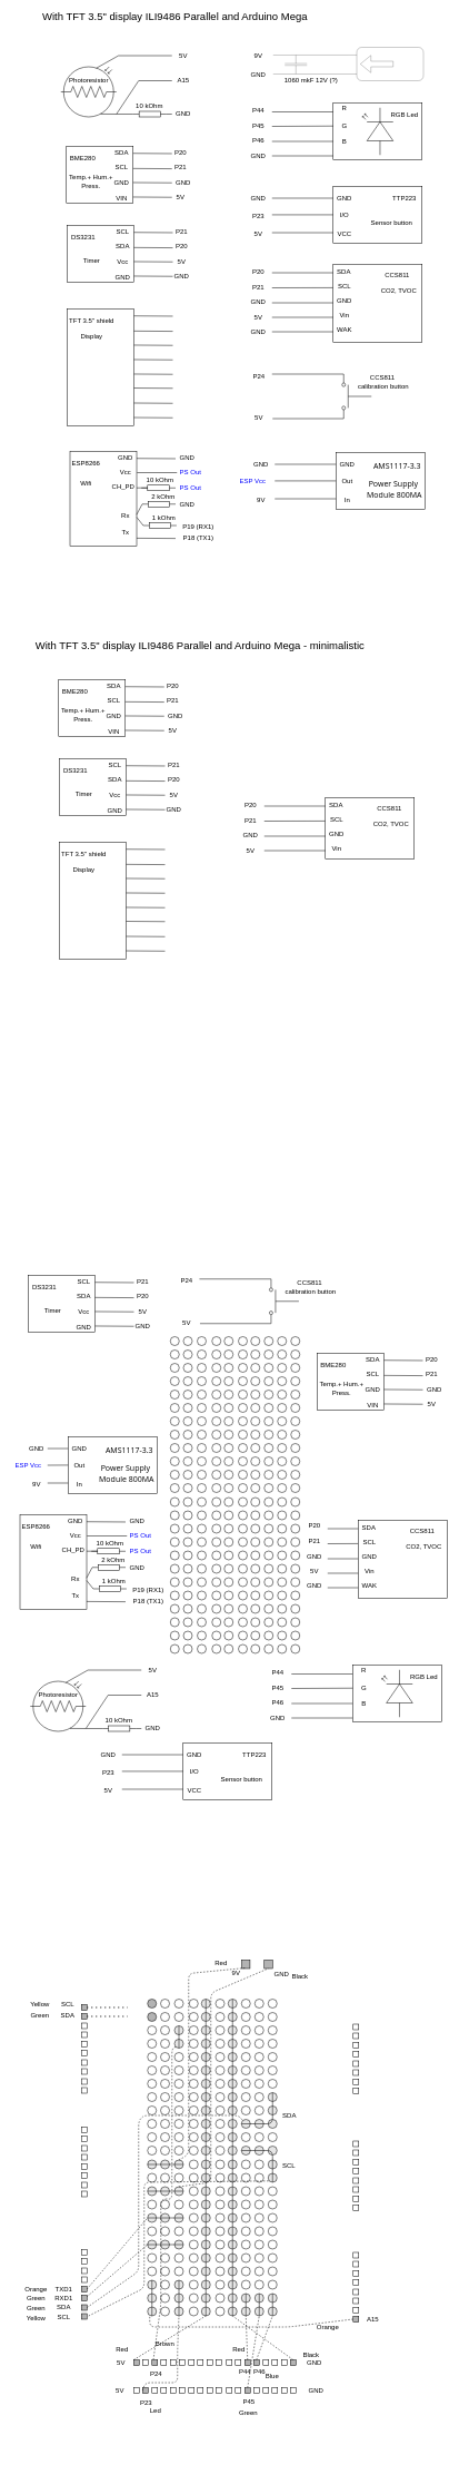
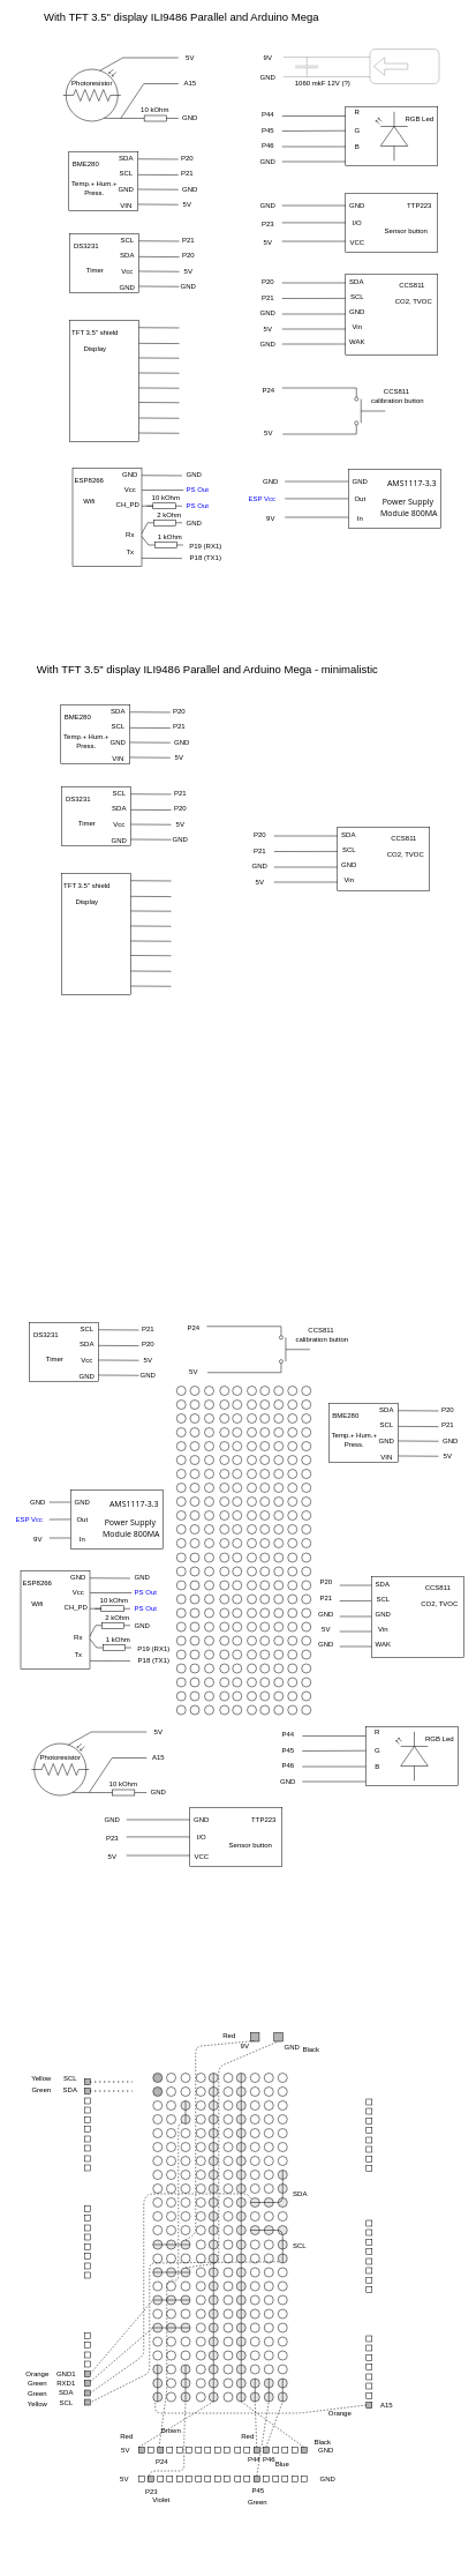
- <mxCell id="996" value="TXD1" style="text;html=1;align=center;verticalAlign=middle;resizable=0;points=[];autosize=1;" parent="1" vertex="1"><mxGeometry x="89" y="4102" width="50" height="20" as="geometry" /></mxCell>
+ <mxCell id="996" value="GND1" style="text;html=1;align=center;verticalAlign=middle;resizable=0;points=[];autosize=1;" parent="1" vertex="1"><mxGeometry x="89" y="4102" width="50" height="20" as="geometry" /></mxCell>
- <mxCell id="1024" value="Led" style="text;html=1;align=center;verticalAlign=middle;resizable=0;points=[];autosize=1;strokeColor=none;" vertex="1" parent="1"><mxGeometry x="254" y="4319" width="50" height="20" as="geometry" /></mxCell>
+ <mxCell id="1024" value="Violet" style="text;html=1;align=center;verticalAlign=middle;resizable=0;points=[];autosize=1;strokeColor=none;" vertex="1" parent="1"><mxGeometry x="254" y="4319" width="50" height="20" as="geometry" /></mxCell>
